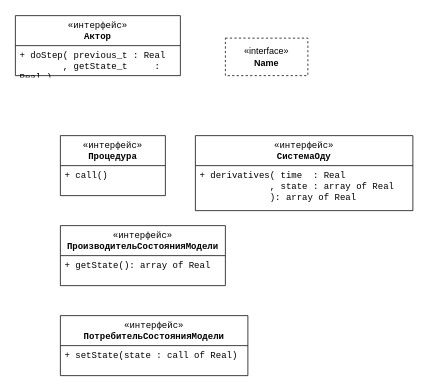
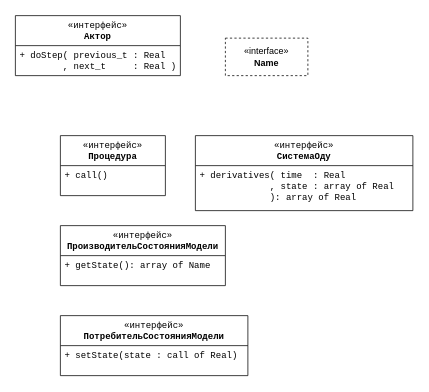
- <mxCell id="4" value="+ doStep( previous_t : Real&lt;br&gt;&amp;nbsp; &amp;nbsp; &amp;nbsp; &amp;nbsp; , getState_t&amp;nbsp; &amp;nbsp; &amp;nbsp;: Real )" style="text;strokeColor=none;fillColor=none;align=left;verticalAlign=top;spacingLeft=4;spacingRight=4;overflow=hidden;rotatable=0;points=[[0,0.5],[1,0.5]];portConstraint=eastwest;whiteSpace=wrap;html=1;fontFamily=Courier New;" vertex="1" parent="3"><mxGeometry y="40" width="220" height="40" as="geometry" /></mxCell>
+ <mxCell id="4" value="+ doStep( previous_t : Real&lt;br&gt;&amp;nbsp; &amp;nbsp; &amp;nbsp; &amp;nbsp; , next_t&amp;nbsp; &amp;nbsp; &amp;nbsp;: Real )" style="text;strokeColor=none;fillColor=none;align=left;verticalAlign=top;spacingLeft=4;spacingRight=4;overflow=hidden;rotatable=0;points=[[0,0.5],[1,0.5]];portConstraint=eastwest;whiteSpace=wrap;html=1;fontFamily=Courier New;" vertex="1" parent="3"><mxGeometry y="40" width="220" height="40" as="geometry" /></mxCell>
- <mxCell id="10" value="+ getState(): array of Real" style="text;strokeColor=none;fillColor=none;align=left;verticalAlign=top;spacingLeft=4;spacingRight=4;overflow=hidden;rotatable=0;points=[[0,0.5],[1,0.5]];portConstraint=eastwest;whiteSpace=wrap;html=1;fontFamily=Courier New;" vertex="1" parent="9"><mxGeometry y="40" width="220" height="40" as="geometry" /></mxCell>
+ <mxCell id="10" value="+ getState(): array of Name" style="text;strokeColor=none;fillColor=none;align=left;verticalAlign=top;spacingLeft=4;spacingRight=4;overflow=hidden;rotatable=0;points=[[0,0.5],[1,0.5]];portConstraint=eastwest;whiteSpace=wrap;html=1;fontFamily=Courier New;" vertex="1" parent="9"><mxGeometry y="40" width="220" height="40" as="geometry" /></mxCell>
